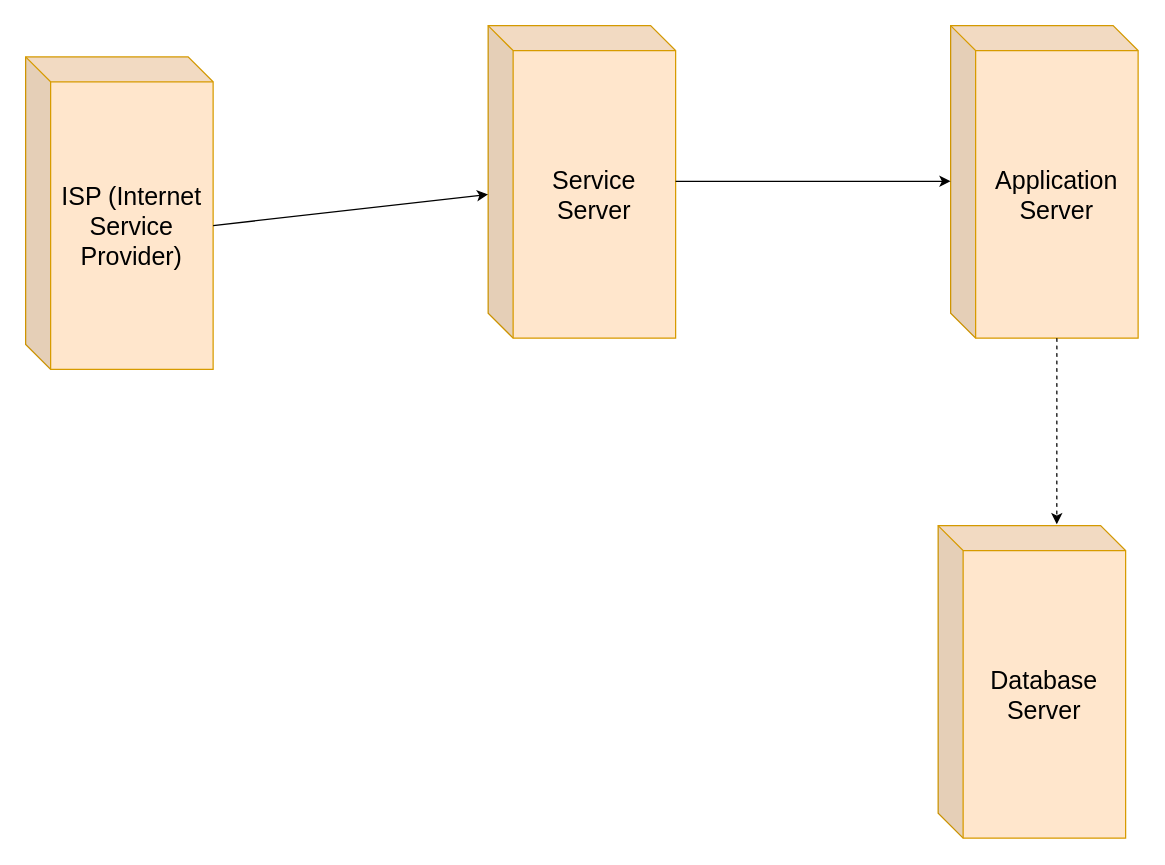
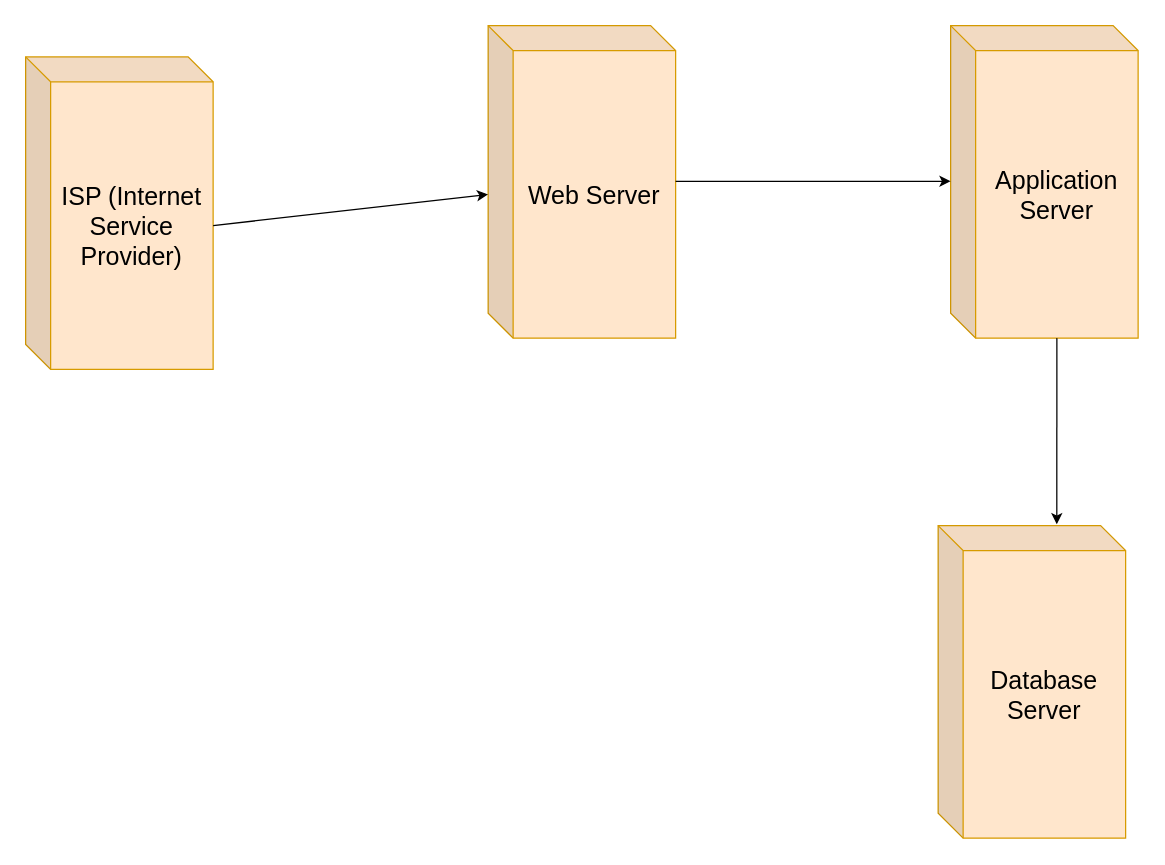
- <mxCell id="3" value="Service Server" style="shape=cube;whiteSpace=wrap;html=1;boundedLbl=1;backgroundOutline=1;darkOpacity=0.05;darkOpacity2=0.1;fontSize=20;fillColor=#ffe6cc;strokeColor=#d79b00;" vertex="1" parent="1"><mxGeometry x="390" y="20" width="150" height="250" as="geometry" /></mxCell>
+ <mxCell id="3" value="Web Server" style="shape=cube;whiteSpace=wrap;html=1;boundedLbl=1;backgroundOutline=1;darkOpacity=0.05;darkOpacity2=0.1;fontSize=20;fillColor=#ffe6cc;strokeColor=#d79b00;" vertex="1" parent="1"><mxGeometry x="390" y="20" width="150" height="250" as="geometry" /></mxCell>
- <mxCell id="8" value="" style="endArrow=classic;html=1;rounded=0;fontSize=20;exitX=0;exitY=0;exitDx=85;exitDy=250;exitPerimeter=0;entryX=0.633;entryY=-0.004;entryDx=0;entryDy=0;entryPerimeter=0;dashed=1;" edge="1" parent="1" source="4" target="5"><mxGeometry width="50" height="50" relative="1" as="geometry"><mxPoint x="560" y="164.5" as="sourcePoint" /><mxPoint x="780" y="164.5" as="targetPoint" /></mxGeometry></mxCell>
+ <mxCell id="8" value="" style="endArrow=classic;html=1;rounded=0;fontSize=20;exitX=0;exitY=0;exitDx=85;exitDy=250;exitPerimeter=0;entryX=0.633;entryY=-0.004;entryDx=0;entryDy=0;entryPerimeter=0;" edge="1" parent="1" source="4" target="5"><mxGeometry width="50" height="50" relative="1" as="geometry"><mxPoint x="560" y="164.5" as="sourcePoint" /><mxPoint x="780" y="164.5" as="targetPoint" /></mxGeometry></mxCell>
